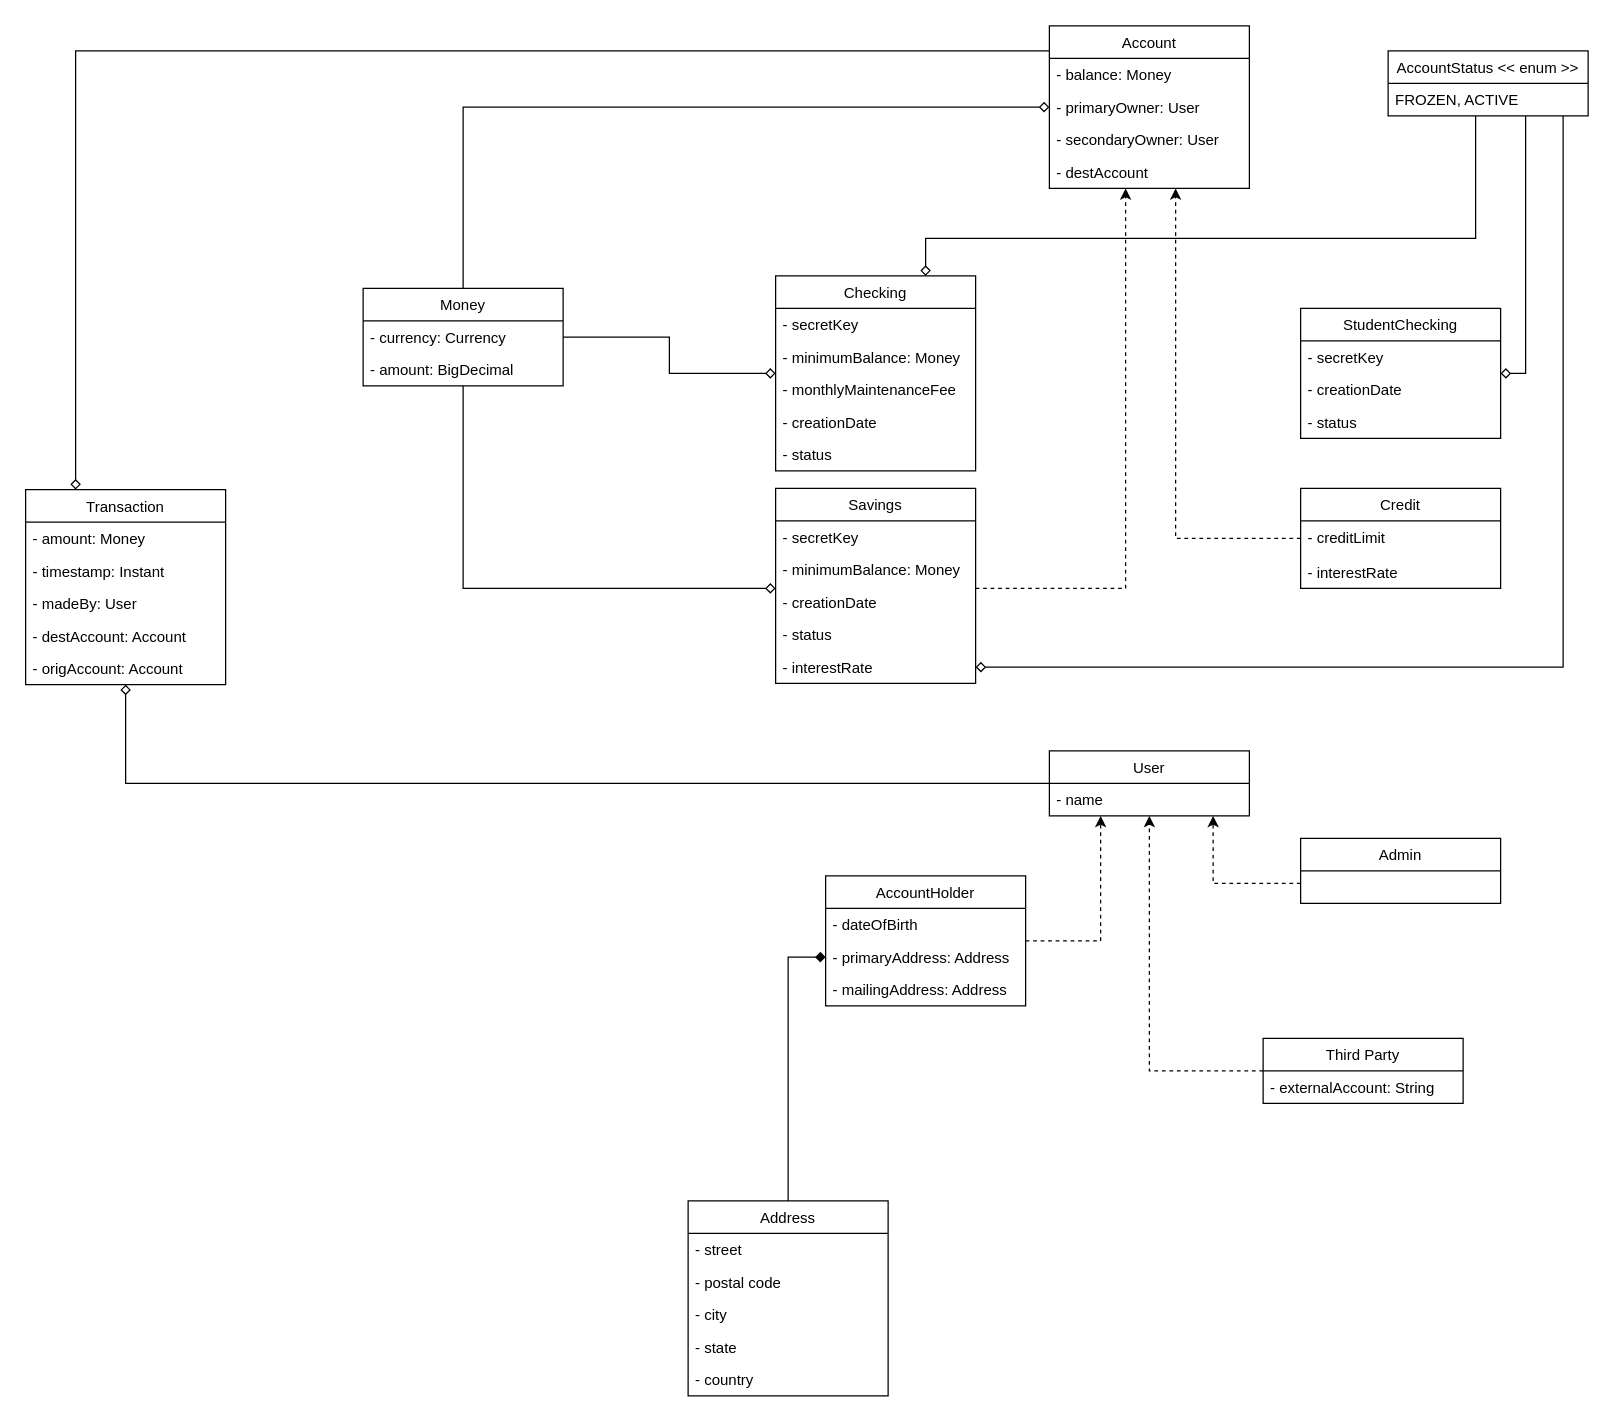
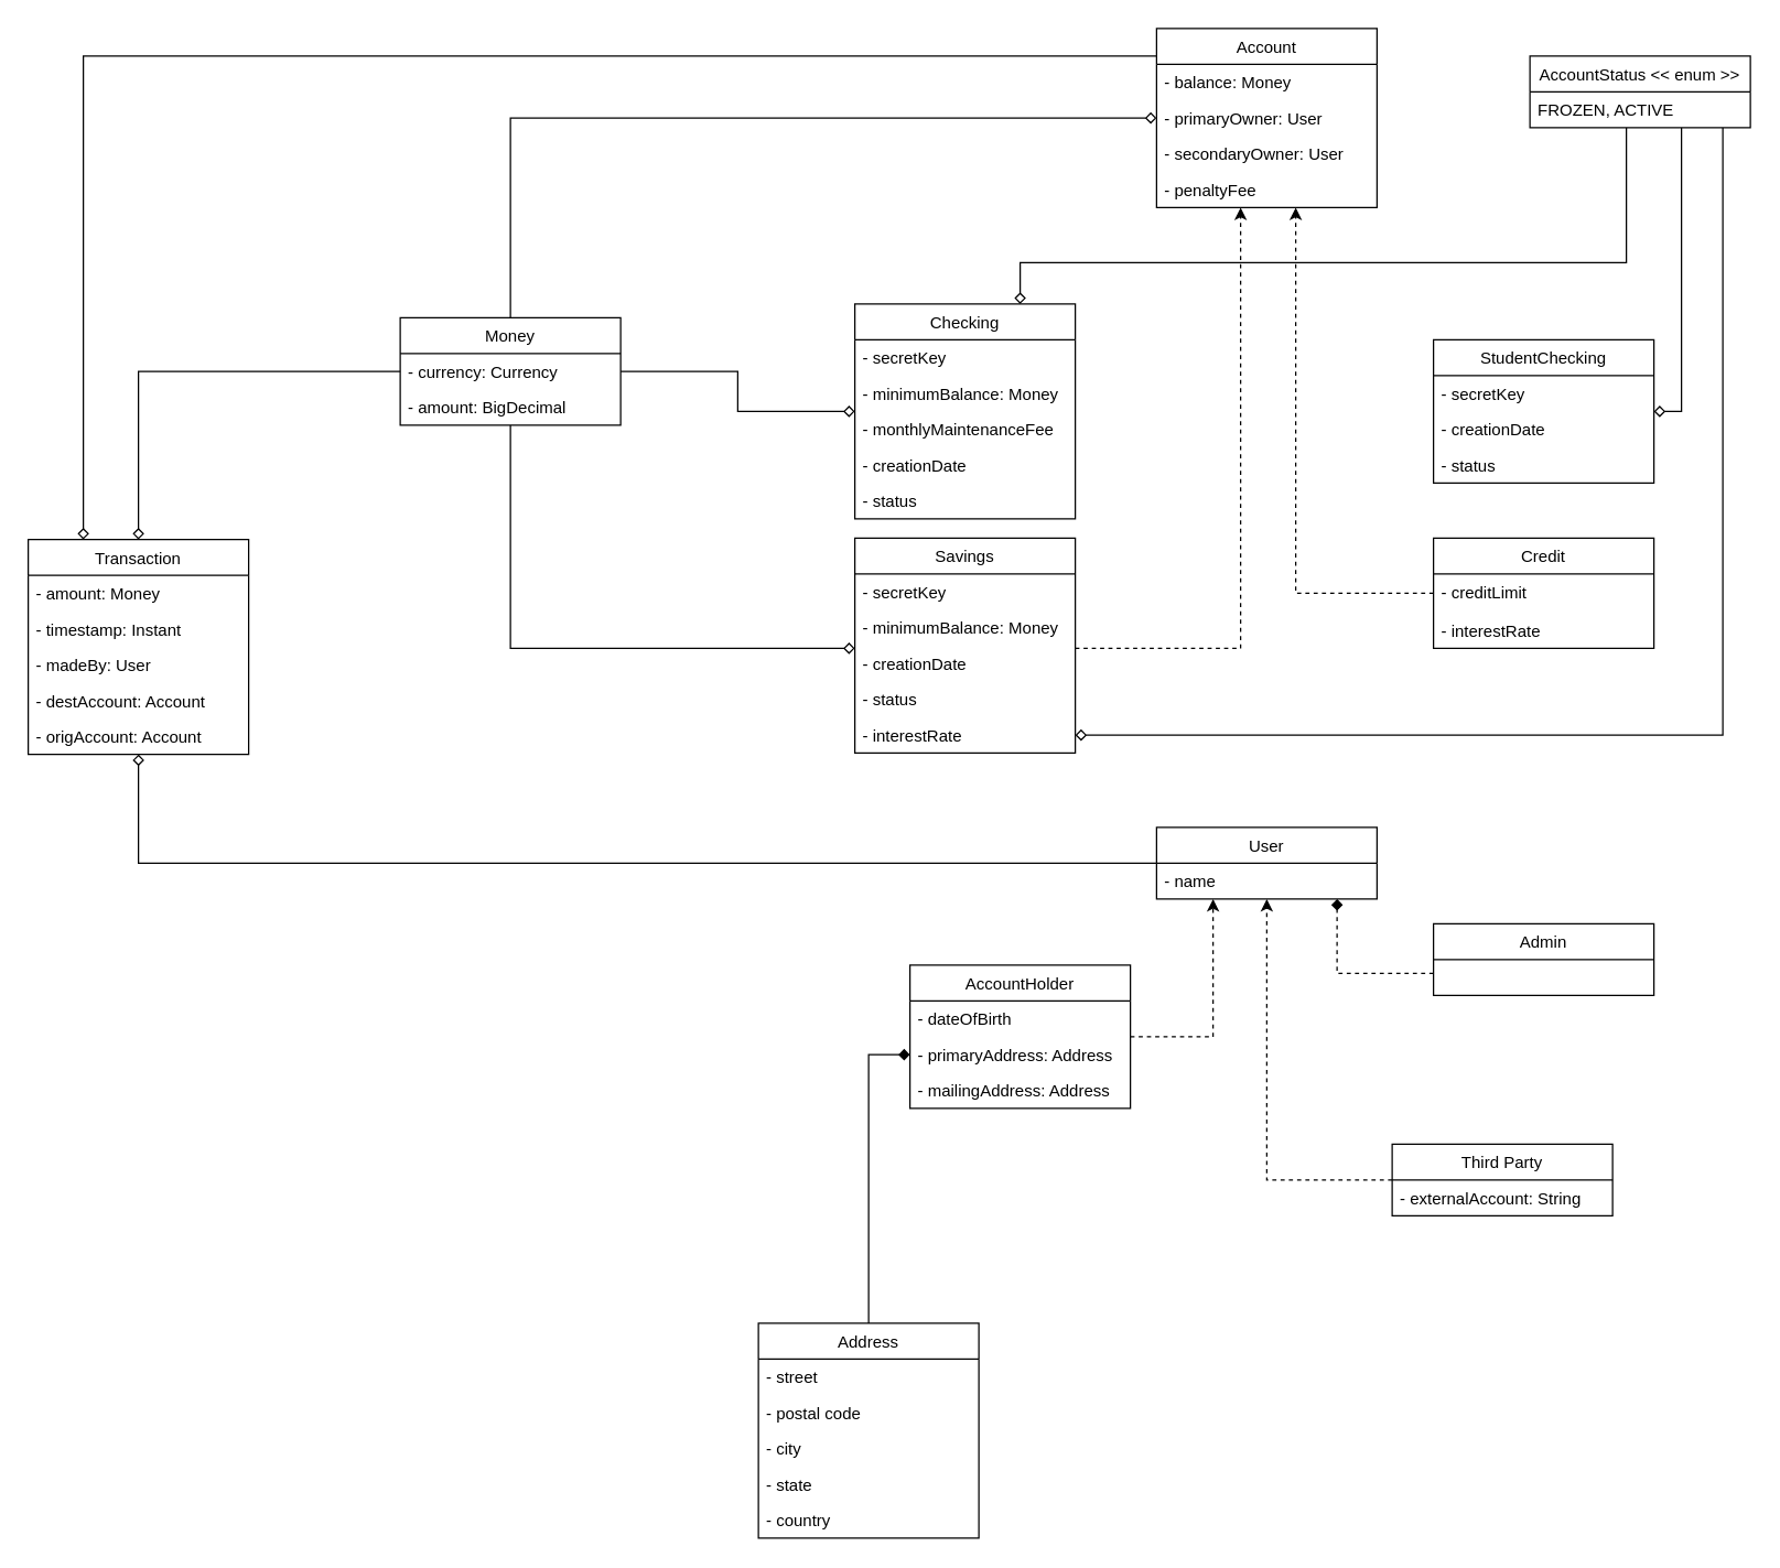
- <mxCell id="28" value="- destAccount" style="text;strokeColor=none;fillColor=none;align=left;verticalAlign=top;spacingLeft=4;spacingRight=4;overflow=hidden;rotatable=0;points=[[0,0.5],[1,0.5]];portConstraint=eastwest;" vertex="1" parent="24"><mxGeometry y="104" width="160" height="26" as="geometry" /></mxCell>
+ <mxCell id="28" value="- penaltyFee" style="text;strokeColor=none;fillColor=none;align=left;verticalAlign=top;spacingLeft=4;spacingRight=4;overflow=hidden;rotatable=0;points=[[0,0.5],[1,0.5]];portConstraint=eastwest;" vertex="1" parent="24"><mxGeometry y="104" width="160" height="26" as="geometry" /></mxCell>
+ <mxCell id="52" style="edgeStyle=orthogonalEdgeStyle;rounded=0;orthogonalLoop=1;jettySize=auto;html=1;entryX=0.5;entryY=0;entryDx=0;entryDy=0;endArrow=diamond;endFill=0;" edge="1" parent="1" source="53" target="56"><mxGeometry relative="1" as="geometry" /></mxCell>
- <mxCell id="44" style="edgeStyle=orthogonalEdgeStyle;rounded=0;orthogonalLoop=1;jettySize=auto;html=1;dashed=1;endArrow=classic;endFill=1;" edge="1" parent="1" source="45" target="30"><mxGeometry relative="1" as="geometry"><Array as="points"><mxPoint x="970" y="706" /></Array></mxGeometry></mxCell>
+ <mxCell id="44" style="edgeStyle=orthogonalEdgeStyle;rounded=0;orthogonalLoop=1;jettySize=auto;html=1;dashed=1;endArrow=diamond;endFill=1;" edge="1" parent="1" source="45" target="30"><mxGeometry relative="1" as="geometry"><Array as="points"><mxPoint x="970" y="706" /></Array></mxGeometry></mxCell>
